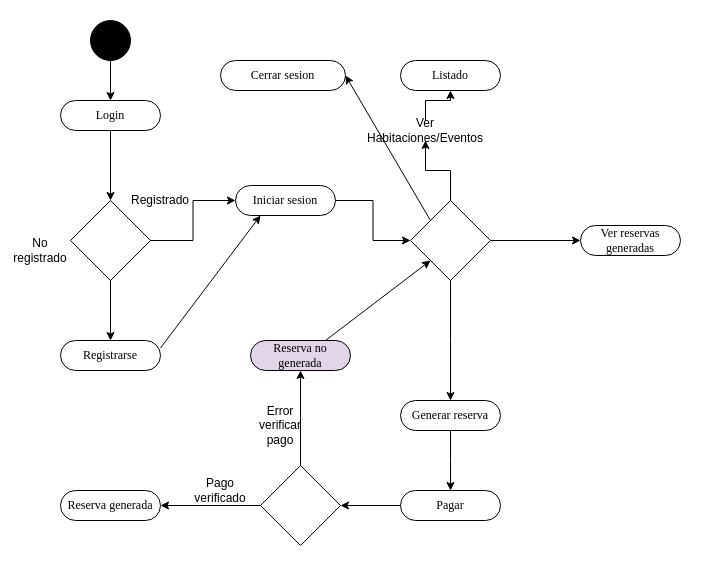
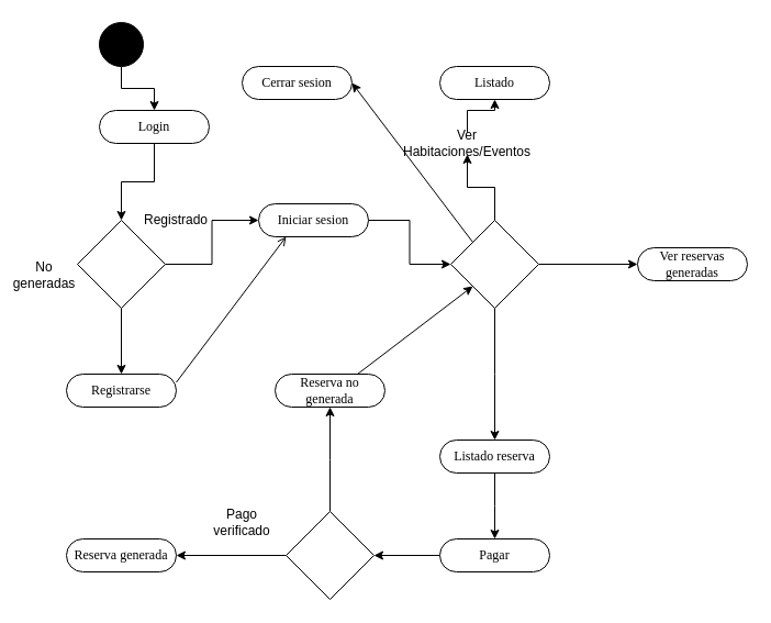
- <mxCell id="36" value="Cerrar sesion" style="rounded=1;whiteSpace=wrap;html=1;shadow=0;comic=0;labelBackgroundColor=none;strokeColor=#000000;strokeWidth=1;fillColor=#ffffff;fontFamily=Verdana;fontSize=12;fontColor=#000000;align=center;arcSize=50;" vertex="1" parent="1"><mxGeometry x="220" y="60" width="125" height="30" as="geometry" /></mxCell>
+ <mxCell id="36" value="Cerrar sesion" style="rounded=1;whiteSpace=wrap;html=1;shadow=0;comic=0;labelBackgroundColor=none;strokeColor=#000000;strokeWidth=1;fillColor=#ffffff;fontFamily=Verdana;fontSize=12;fontColor=#000000;align=center;arcSize=50;" vertex="1" parent="1"><mxGeometry x="220" y="60" width="100" height="30" as="geometry" /></mxCell>
- <mxCell id="8" value="Login" style="rounded=1;whiteSpace=wrap;html=1;shadow=0;comic=0;labelBackgroundColor=none;strokeColor=#000000;strokeWidth=1;fillColor=#ffffff;fontFamily=Verdana;fontSize=12;fontColor=#000000;align=center;arcSize=50;" vertex="1" parent="1"><mxGeometry x="60" y="100" width="100" height="30" as="geometry" /></mxCell>
+ <mxCell id="8" value="Login" style="rounded=1;whiteSpace=wrap;html=1;shadow=0;comic=0;labelBackgroundColor=none;strokeColor=#000000;strokeWidth=1;fillColor=#ffffff;fontFamily=Verdana;fontSize=12;fontColor=#000000;align=center;arcSize=50;" vertex="1" parent="1"><mxGeometry x="90" y="100" width="100" height="30" as="geometry" /></mxCell>
- <mxCell id="18" value="" style="endArrow=classic;html=1;entryX=0.25;entryY=1;entryDx=0;entryDy=0;exitX=1;exitY=0.25;exitDx=0;exitDy=0;" edge="1" parent="1" source="17" target="16"><mxGeometry width="50" height="50" relative="1" as="geometry"><mxPoint x="190" y="430" as="sourcePoint" /><mxPoint x="240" y="380" as="targetPoint" /></mxGeometry></mxCell>
+ <mxCell id="18" value="" style="endArrow=open;html=1;entryX=0.25;entryY=1;entryDx=0;entryDy=0;exitX=1;exitY=0.25;exitDx=0;exitDy=0;" edge="1" parent="1" source="17" target="16"><mxGeometry width="50" height="50" relative="1" as="geometry"><mxPoint x="190" y="430" as="sourcePoint" /><mxPoint x="240" y="380" as="targetPoint" /></mxGeometry></mxCell>
- <mxCell id="10" value="No registrado" style="text;html=1;strokeColor=none;fillColor=none;align=center;verticalAlign=middle;whiteSpace=wrap;rounded=0;" vertex="1" parent="1"><mxGeometry x="20" y="240" width="40" height="20" as="geometry" /></mxCell>
+ <mxCell id="10" value="No generadas" style="text;html=1;strokeColor=none;fillColor=none;align=center;verticalAlign=middle;whiteSpace=wrap;rounded=0;" vertex="1" parent="1"><mxGeometry x="20" y="240" width="40" height="20" as="geometry" /></mxCell>
- <mxCell id="33" value="Reserva no generada" style="rounded=1;whiteSpace=wrap;html=1;shadow=0;comic=0;labelBackgroundColor=none;strokeColor=#000000;strokeWidth=1;fillColor=#e1d5e7;fontFamily=Verdana;fontSize=12;fontColor=#000000;align=center;arcSize=50;" vertex="1" parent="1"><mxGeometry x="250" y="340" width="100" height="30" as="geometry" /></mxCell>
+ <mxCell id="33" value="Reserva no generada" style="rounded=1;whiteSpace=wrap;html=1;shadow=0;comic=0;labelBackgroundColor=none;strokeColor=#000000;strokeWidth=1;fillColor=#ffffff;fontFamily=Verdana;fontSize=12;fontColor=#000000;align=center;arcSize=50;" vertex="1" parent="1"><mxGeometry x="250" y="340" width="100" height="30" as="geometry" /></mxCell>
- <mxCell id="13" value="Generar reserva" style="rounded=1;whiteSpace=wrap;html=1;shadow=0;comic=0;labelBackgroundColor=none;strokeColor=#000000;strokeWidth=1;fillColor=#ffffff;fontFamily=Verdana;fontSize=12;fontColor=#000000;align=center;arcSize=50;" vertex="1" parent="1"><mxGeometry x="400" y="400" width="100" height="30" as="geometry" /></mxCell>
+ <mxCell id="13" value="Listado reserva" style="rounded=1;whiteSpace=wrap;html=1;shadow=0;comic=0;labelBackgroundColor=none;strokeColor=#000000;strokeWidth=1;fillColor=#ffffff;fontFamily=Verdana;fontSize=12;fontColor=#000000;align=center;arcSize=50;" vertex="1" parent="1"><mxGeometry x="400" y="400" width="100" height="30" as="geometry" /></mxCell>
- <mxCell id="32" value="Error verificar pago" style="text;html=1;strokeColor=none;fillColor=none;align=center;verticalAlign=middle;whiteSpace=wrap;rounded=0;" vertex="1" parent="1"><mxGeometry x="260" y="415" width="40" height="20" as="geometry" /></mxCell>
- <mxCell id="30" value="Pago verificado" style="text;html=1;strokeColor=none;fillColor=none;align=center;verticalAlign=middle;whiteSpace=wrap;rounded=0;" vertex="1" parent="1"><mxGeometry x="200" y="480" width="40" height="20" as="geometry" /></mxCell>
+ <mxCell id="30" value="Pago verificado" style="text;html=1;strokeColor=none;fillColor=none;align=center;verticalAlign=middle;whiteSpace=wrap;rounded=0;" vertex="1" parent="1"><mxGeometry x="200" y="465" width="40" height="20" as="geometry" /></mxCell>
